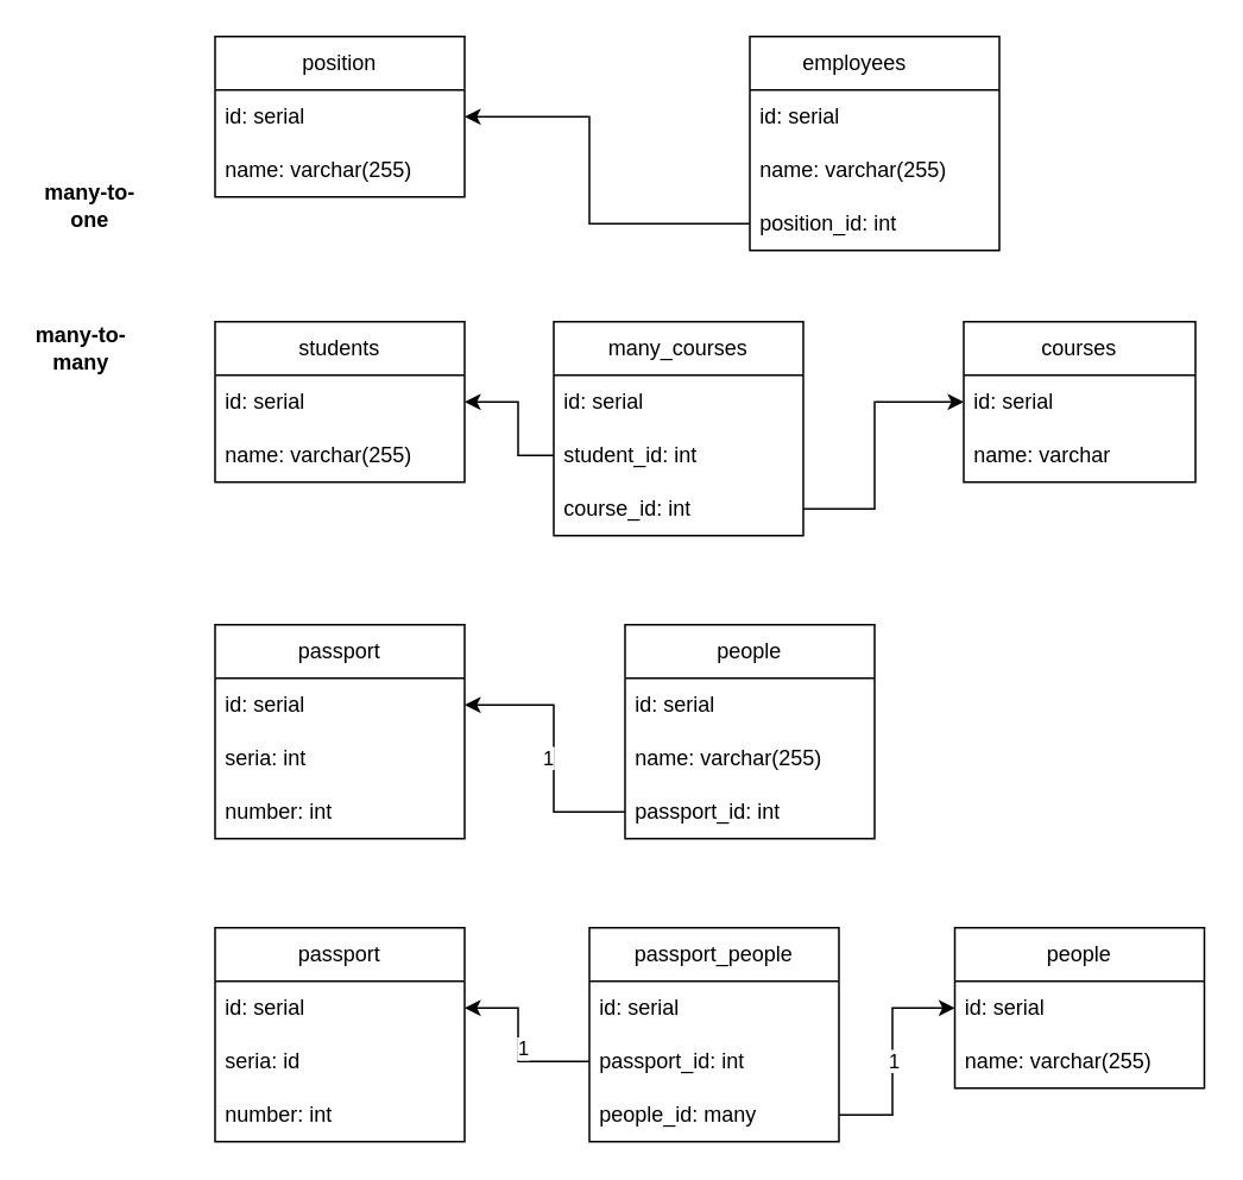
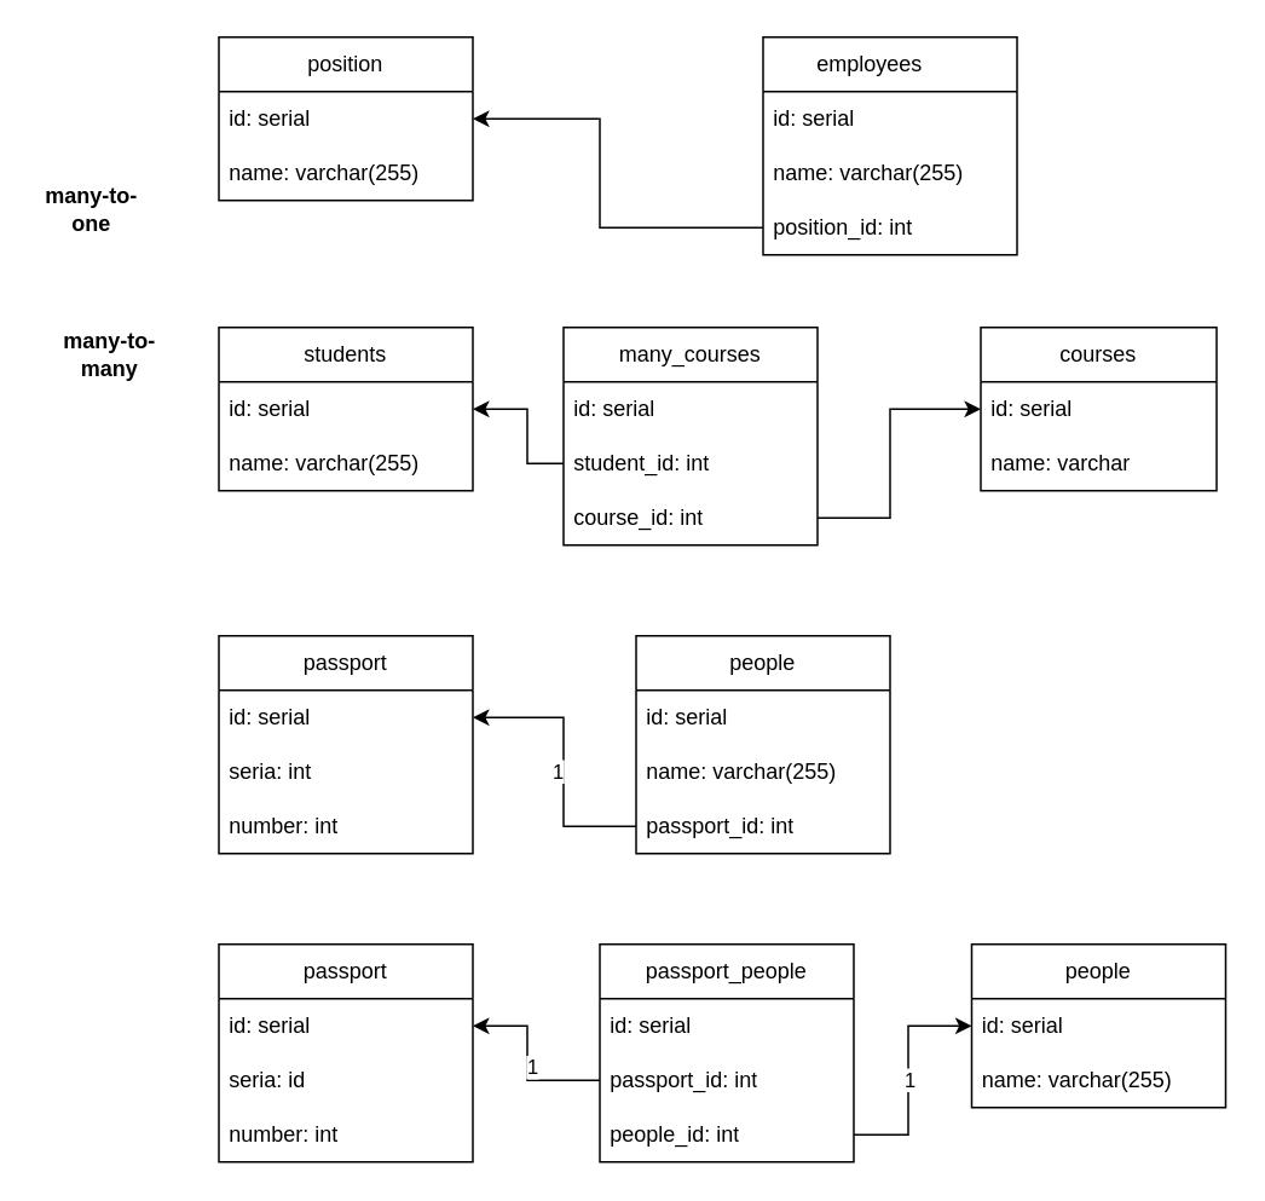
- <mxCell id="23" value="&lt;b&gt;many-to-many&lt;/b&gt;" style="text;html=1;align=center;verticalAlign=middle;whiteSpace=wrap;rounded=0;" vertex="1" parent="1"><mxGeometry x="15" y="180" width="60" height="30" as="geometry" /></mxCell>
+ <mxCell id="23" value="&lt;b&gt;many-to-many&lt;/b&gt;" style="text;html=1;align=center;verticalAlign=middle;whiteSpace=wrap;rounded=0;" vertex="1" parent="1"><mxGeometry x="30" y="180" width="60" height="30" as="geometry" /></mxCell>
- <mxCell id="41" value="people_id: many" style="text;strokeColor=none;fillColor=none;align=left;verticalAlign=middle;spacingLeft=4;spacingRight=4;overflow=hidden;points=[[0,0.5],[1,0.5]];portConstraint=eastwest;rotatable=0;whiteSpace=wrap;html=1;" vertex="1" parent="38"><mxGeometry y="90" width="140" height="30" as="geometry" /></mxCell>
+ <mxCell id="41" value="people_id: int" style="text;strokeColor=none;fillColor=none;align=left;verticalAlign=middle;spacingLeft=4;spacingRight=4;overflow=hidden;points=[[0,0.5],[1,0.5]];portConstraint=eastwest;rotatable=0;whiteSpace=wrap;html=1;" vertex="1" parent="38"><mxGeometry y="90" width="140" height="30" as="geometry" /></mxCell>
